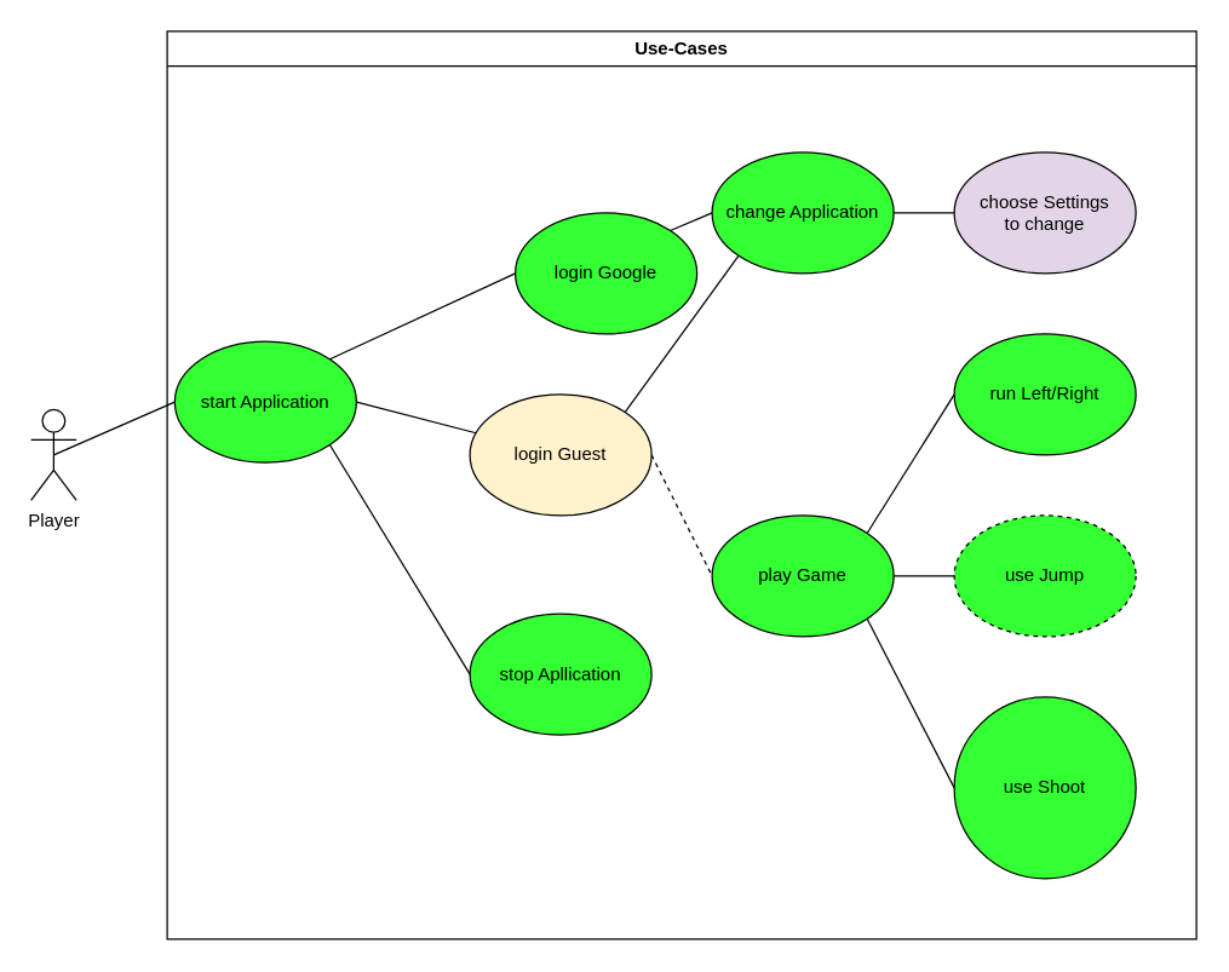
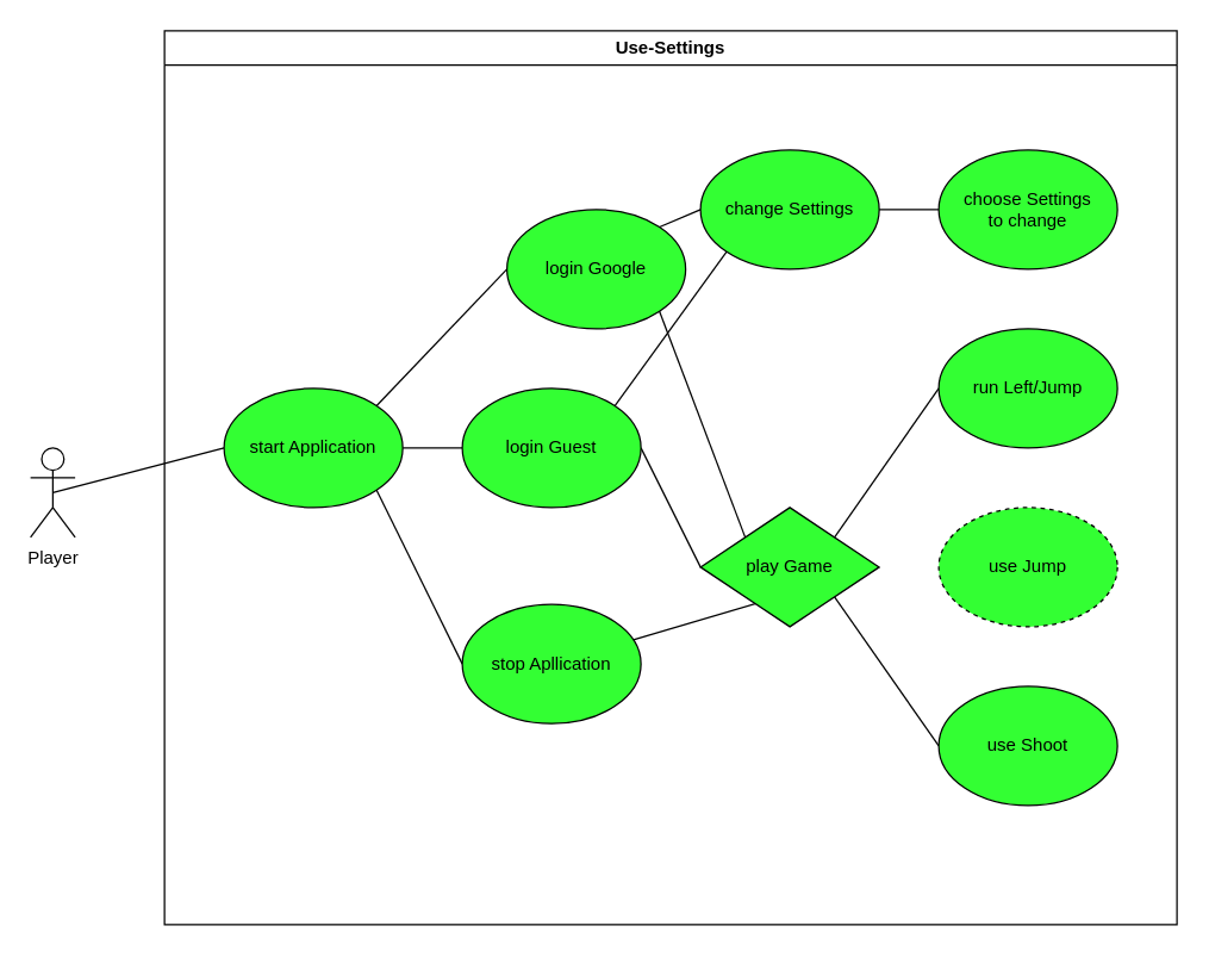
- <mxCell id="4" value="Use-Cases" style="swimlane;whiteSpace=wrap" parent="1" vertex="1"><mxGeometry x="110" y="20" width="680" height="600" as="geometry" /></mxCell>
+ <mxCell id="4" value="Use-Settings" style="swimlane;whiteSpace=wrap" parent="1" vertex="1"><mxGeometry x="110" y="20" width="680" height="600" as="geometry" /></mxCell>
- <mxCell id="17" value="change Application" style="ellipse;whiteSpace=wrap;html=1;fillColor=#33FF33;" parent="4" vertex="1"><mxGeometry x="360" y="80" width="120" height="80" as="geometry" /></mxCell>
+ <mxCell id="17" value="change Settings" style="ellipse;whiteSpace=wrap;html=1;fillColor=#33FF33;" parent="4" vertex="1"><mxGeometry x="360" y="80" width="120" height="80" as="geometry" /></mxCell>
- <mxCell id="22" value="choose Settings&lt;br&gt;to change" style="ellipse;whiteSpace=wrap;html=1;fillColor=#e1d5e7;" parent="4" vertex="1"><mxGeometry x="520" y="80" width="120" height="80" as="geometry" /></mxCell>
+ <mxCell id="22" value="choose Settings&lt;br&gt;to change" style="ellipse;whiteSpace=wrap;html=1;fillColor=#33FF33;" parent="4" vertex="1"><mxGeometry x="520" y="80" width="120" height="80" as="geometry" /></mxCell>
- <mxCell id="23" value="run Left/Right" style="ellipse;whiteSpace=wrap;html=1;fillColor=#33FF33;" parent="4" vertex="1"><mxGeometry x="520" y="200" width="120" height="80" as="geometry" /></mxCell>
+ <mxCell id="23" value="run Left/Jump" style="ellipse;whiteSpace=wrap;html=1;fillColor=#33FF33;" parent="4" vertex="1"><mxGeometry x="520" y="200" width="120" height="80" as="geometry" /></mxCell>
- <mxCell id="7" value="start Application" style="ellipse;whiteSpace=wrap;html=1;fillColor=#33FF33;" parent="4" vertex="1"><mxGeometry x="5" y="205" width="120" height="80" as="geometry" /></mxCell>
+ <mxCell id="7" value="start Application" style="ellipse;whiteSpace=wrap;html=1;fillColor=#33FF33;" parent="4" vertex="1"><mxGeometry x="40" y="240" width="120" height="80" as="geometry" /></mxCell>
+ <mxCell id="10" style="edgeStyle=none;rounded=0;orthogonalLoop=1;jettySize=auto;html=1;exitX=1;exitY=1;exitDx=0;exitDy=0;entryX=0;entryY=0;entryDx=0;entryDy=0;endArrow=none;endFill=0;" parent="4" source="11" target="21" edge="1"><mxGeometry relative="1" as="geometry" /></mxCell>
- <mxCell id="3" value="&lt;div&gt;Player&lt;/div&gt;" style="shape=umlActor;verticalLabelPosition=bottom;labelBackgroundColor=#ffffff;verticalAlign=top;html=1;outlineConnect=0;" parent="1" vertex="1"><mxGeometry x="20" y="270" width="30" height="60" as="geometry" /></mxCell>
+ <mxCell id="3" value="&lt;div&gt;Player&lt;/div&gt;" style="shape=umlActor;verticalLabelPosition=bottom;labelBackgroundColor=#ffffff;verticalAlign=top;html=1;outlineConnect=0;" parent="1" vertex="1"><mxGeometry x="20" y="300" width="30" height="60" as="geometry" /></mxCell>
- <mxCell id="14" value="login Guest" style="ellipse;whiteSpace=wrap;html=1;fillColor=#fff2cc;" parent="4" vertex="1"><mxGeometry x="200" y="240" width="120" height="80" as="geometry" /></mxCell>
+ <mxCell id="14" value="login Guest" style="ellipse;whiteSpace=wrap;html=1;fillColor=#33FF33;" parent="4" vertex="1"><mxGeometry x="200" y="240" width="120" height="80" as="geometry" /></mxCell>
- <mxCell id="12" style="edgeStyle=none;rounded=0;orthogonalLoop=1;jettySize=auto;html=1;exitX=1;exitY=0.5;exitDx=0;exitDy=0;entryX=0;entryY=0.5;entryDx=0;entryDy=0;endArrow=none;endFill=0;dashed=1;" parent="4" source="14" target="21" edge="1"><mxGeometry relative="1" as="geometry" /></mxCell>
+ <mxCell id="12" style="edgeStyle=none;rounded=0;orthogonalLoop=1;jettySize=auto;html=1;exitX=1;exitY=0.5;exitDx=0;exitDy=0;entryX=0;entryY=0.5;entryDx=0;entryDy=0;endArrow=none;endFill=0;" parent="4" source="14" target="21" edge="1"><mxGeometry relative="1" as="geometry" /></mxCell>
- <mxCell id="21" value="play Game" style="ellipse;whiteSpace=wrap;html=1;fillColor=#33FF33;" parent="4" vertex="1"><mxGeometry x="360" y="320" width="120" height="80" as="geometry" /></mxCell>
+ <mxCell id="21" value="play Game" style="rhombus;whiteSpace=wrap;html=1;fillColor=#33FF33;" parent="4" vertex="1"><mxGeometry x="360" y="320" width="120" height="80" as="geometry" /></mxCell>
- <mxCell id="19" style="edgeStyle=none;rounded=0;orthogonalLoop=1;jettySize=auto;html=1;exitX=1;exitY=0.5;exitDx=0;exitDy=0;entryX=0;entryY=0.5;entryDx=0;entryDy=0;endArrow=none;endFill=0;" parent="4" source="21" target="24" edge="1"><mxGeometry relative="1" as="geometry" /></mxCell>
+ <mxCell id="19" style="edgeStyle=none;rounded=0;orthogonalLoop=1;jettySize=auto;html=1;exitX=1;exitY=0.5;exitDx=0;exitDy=0;endArrow=none;endFill=0;" parent="4" source="21" target="15" edge="1"><mxGeometry relative="1" as="geometry" /></mxCell>
- <mxCell id="25" value="use Shoot" style="ellipse;whiteSpace=wrap;html=1;fillColor=#33FF33;" parent="4" vertex="1"><mxGeometry x="520" y="440" width="120" height="120" as="geometry" /></mxCell>
+ <mxCell id="25" value="use Shoot" style="ellipse;whiteSpace=wrap;html=1;fillColor=#33FF33;" parent="4" vertex="1"><mxGeometry x="520" y="440" width="120" height="80" as="geometry" /></mxCell>
